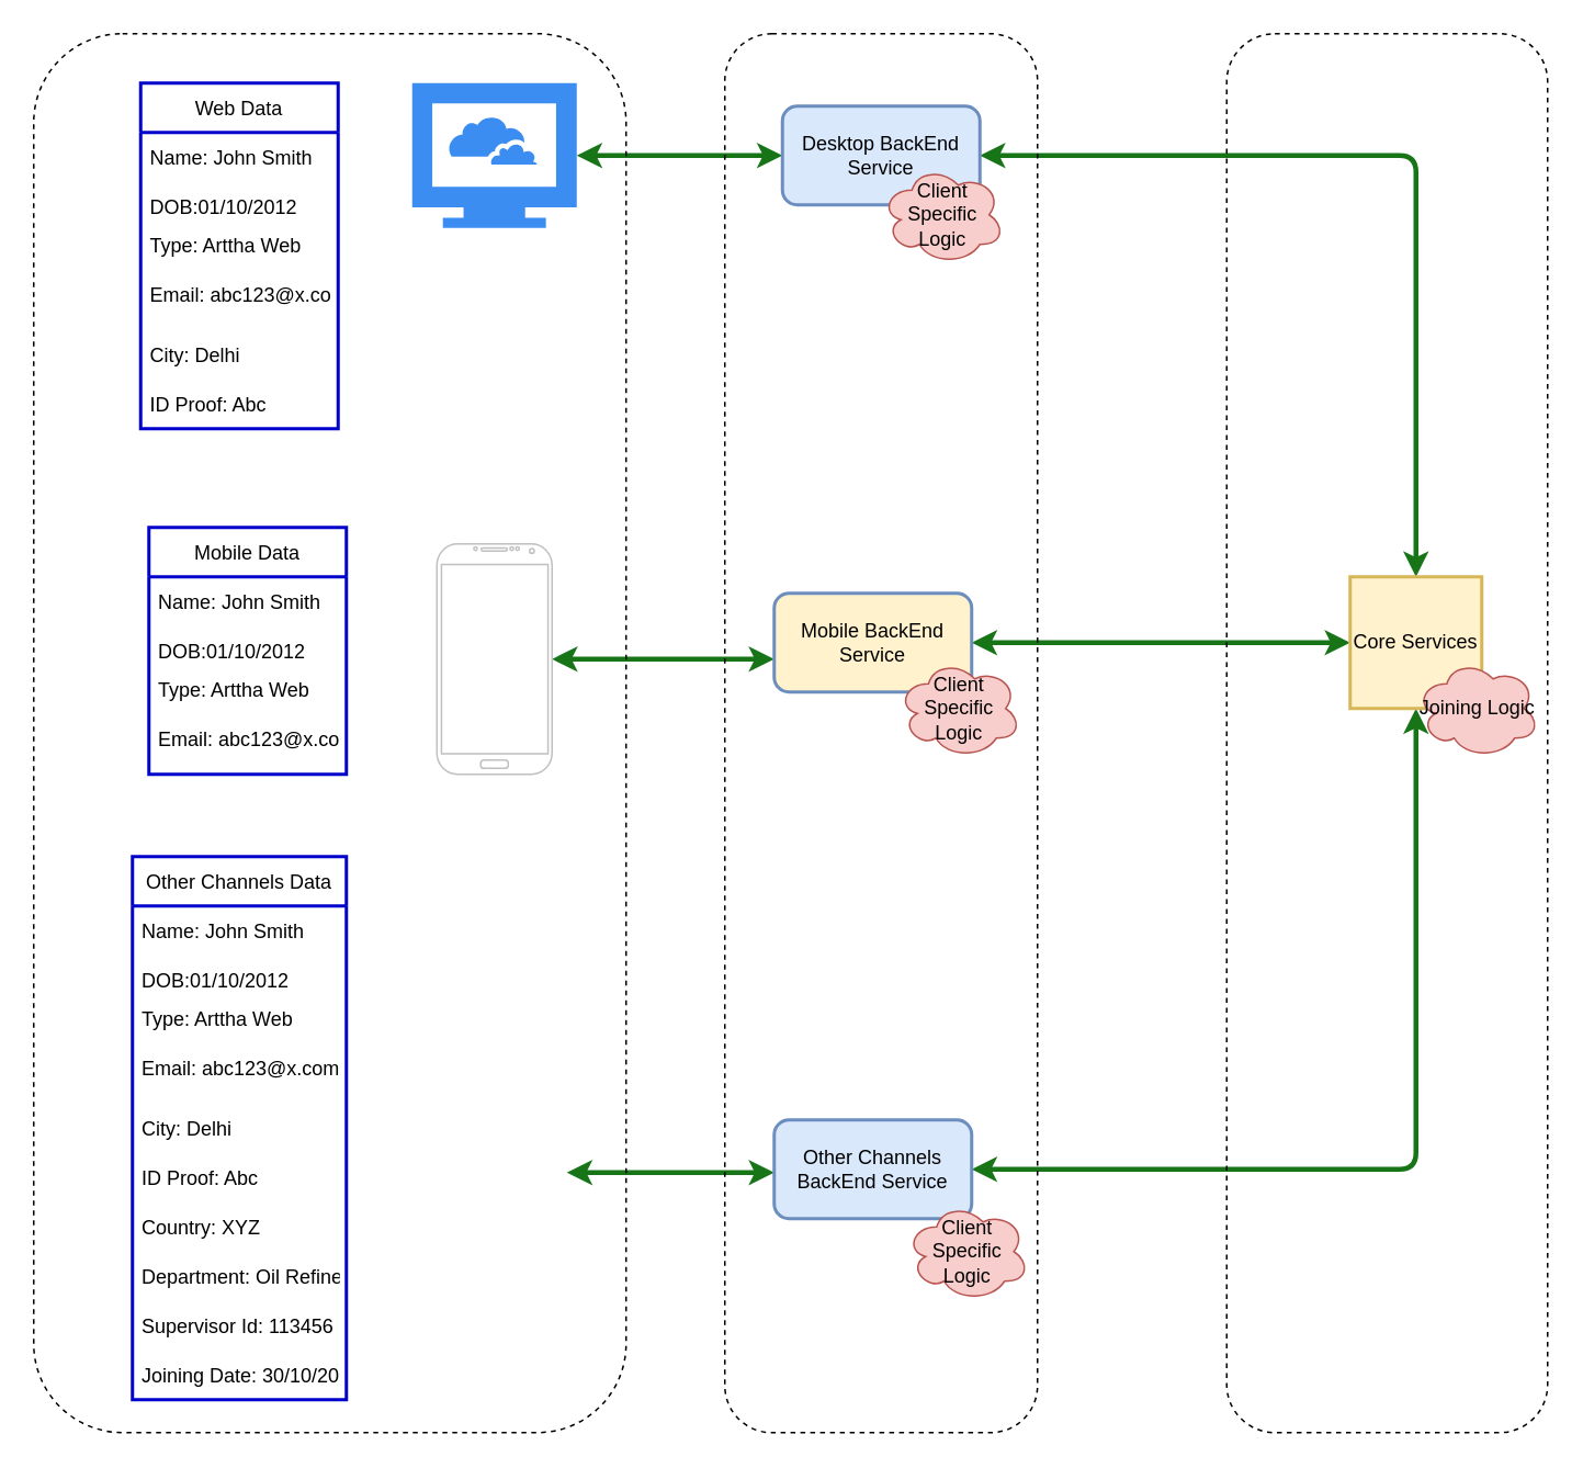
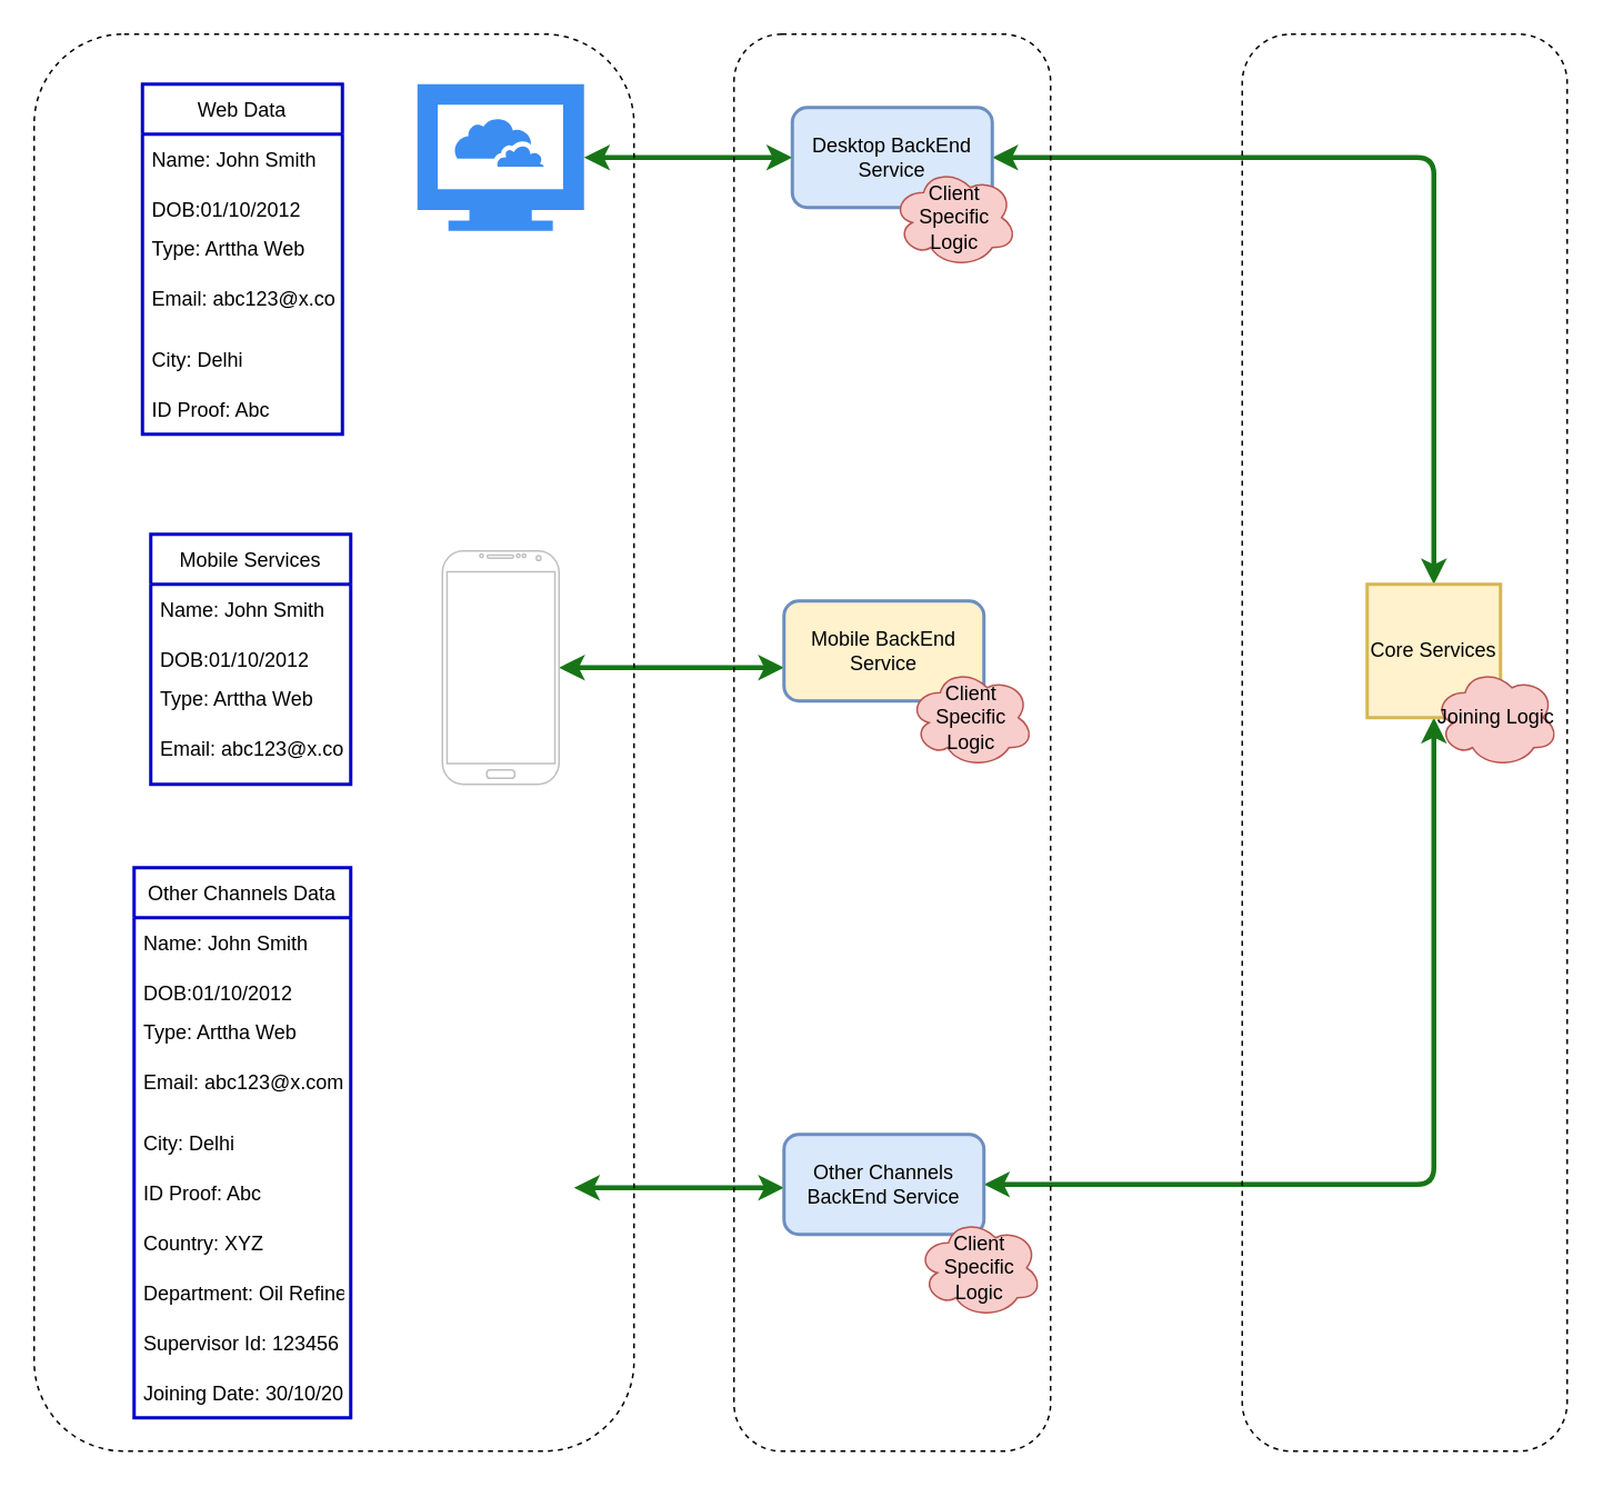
- <mxCell id="26" value="Mobile Data" style="swimlane;fontStyle=0;childLayout=stackLayout;horizontal=1;startSize=30;horizontalStack=0;resizeParent=1;resizeParentMax=0;resizeLast=0;collapsible=1;marginBottom=0;strokeWidth=2;strokeColor=#0000CC;" vertex="1" parent="1"><mxGeometry x="90" y="320" width="120" height="150" as="geometry"><mxRectangle x="210" y="470" width="50" height="30" as="alternateBounds" /></mxGeometry></mxCell>
+ <mxCell id="26" value="Mobile Services" style="swimlane;fontStyle=0;childLayout=stackLayout;horizontal=1;startSize=30;horizontalStack=0;resizeParent=1;resizeParentMax=0;resizeLast=0;collapsible=1;marginBottom=0;strokeWidth=2;strokeColor=#0000CC;" vertex="1" parent="1"><mxGeometry x="90" y="320" width="120" height="150" as="geometry"><mxRectangle x="210" y="470" width="50" height="30" as="alternateBounds" /></mxGeometry></mxCell>
- <mxCell id="8" style="edgeStyle=orthogonalEdgeStyle;rounded=1;orthogonalLoop=1;jettySize=auto;html=1;entryX=0;entryY=0.5;entryDx=0;entryDy=0;strokeColor=#177517;strokeWidth=3;startArrow=classic;startFill=1;" edge="1" parent="1" source="9" target="14"><mxGeometry relative="1" as="geometry" /></mxCell>
- <mxCell id="40" value="Supervisor Id: 113456" style="text;strokeColor=none;fillColor=none;align=left;verticalAlign=middle;spacingLeft=4;spacingRight=4;overflow=hidden;points=[[0,0.5],[1,0.5]];portConstraint=eastwest;rotatable=0;" vertex="1" parent="31"><mxGeometry y="270" width="130" height="30" as="geometry" /></mxCell>
+ <mxCell id="40" value="Supervisor Id: 123456" style="text;strokeColor=none;fillColor=none;align=left;verticalAlign=middle;spacingLeft=4;spacingRight=4;overflow=hidden;points=[[0,0.5],[1,0.5]];portConstraint=eastwest;rotatable=0;" vertex="1" parent="31"><mxGeometry y="270" width="130" height="30" as="geometry" /></mxCell>
